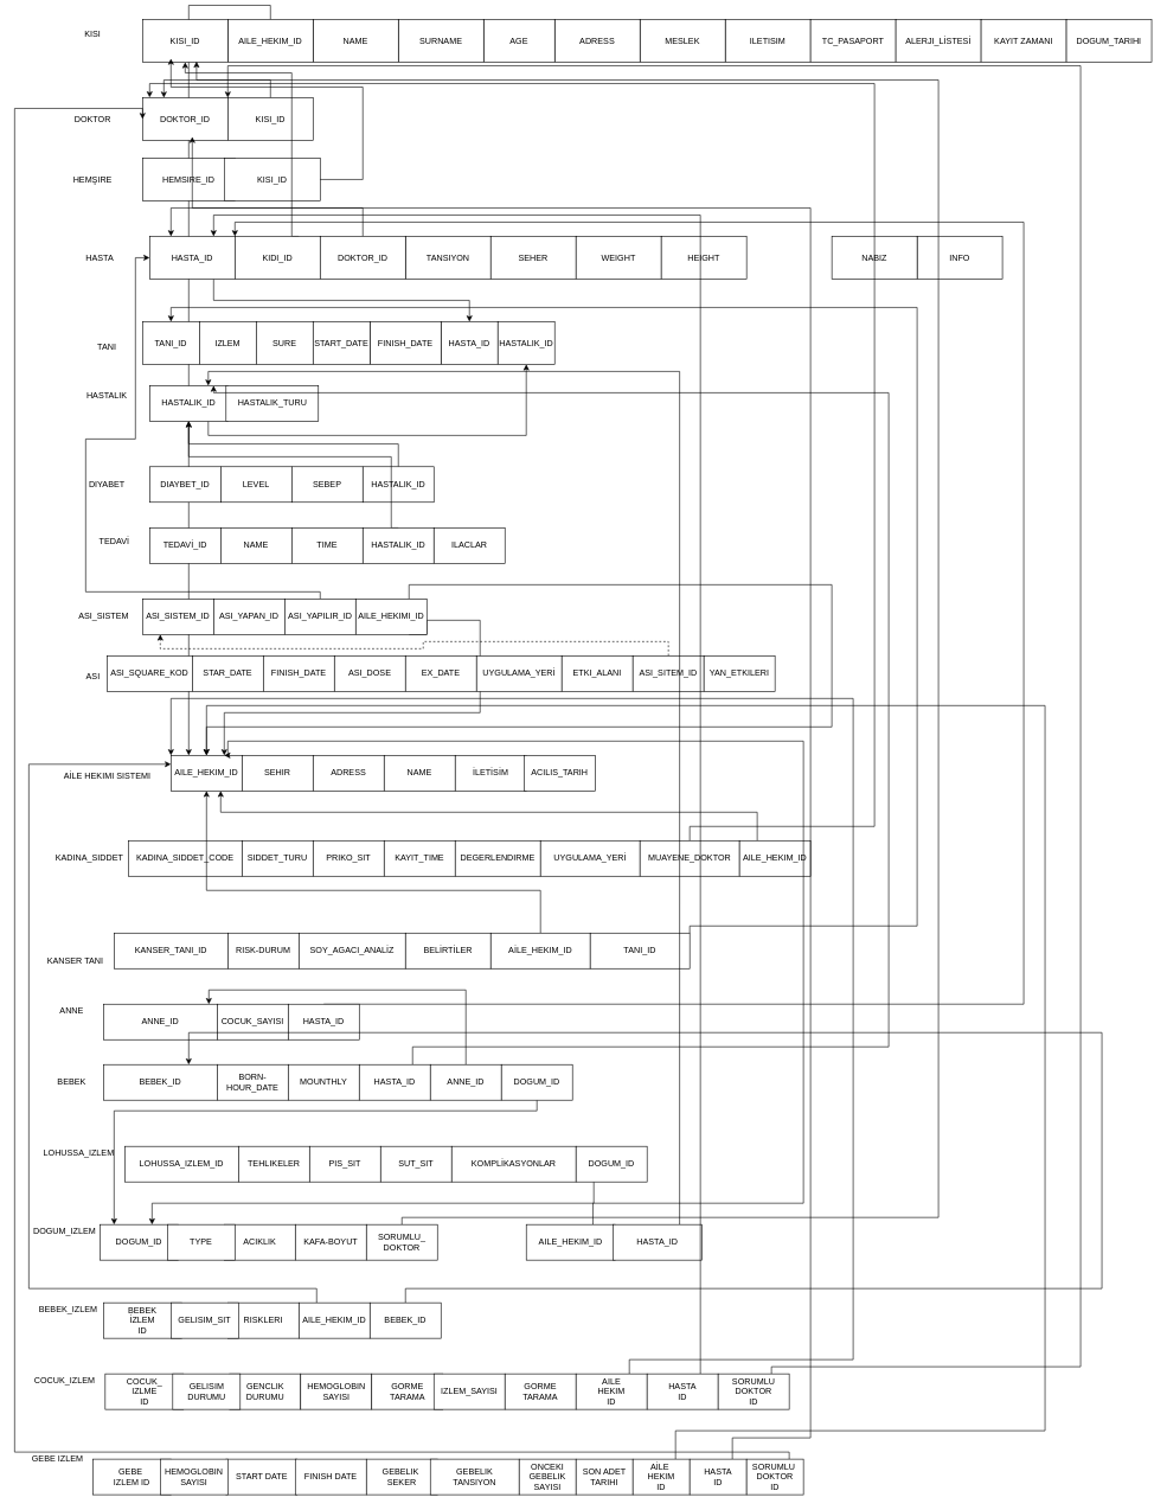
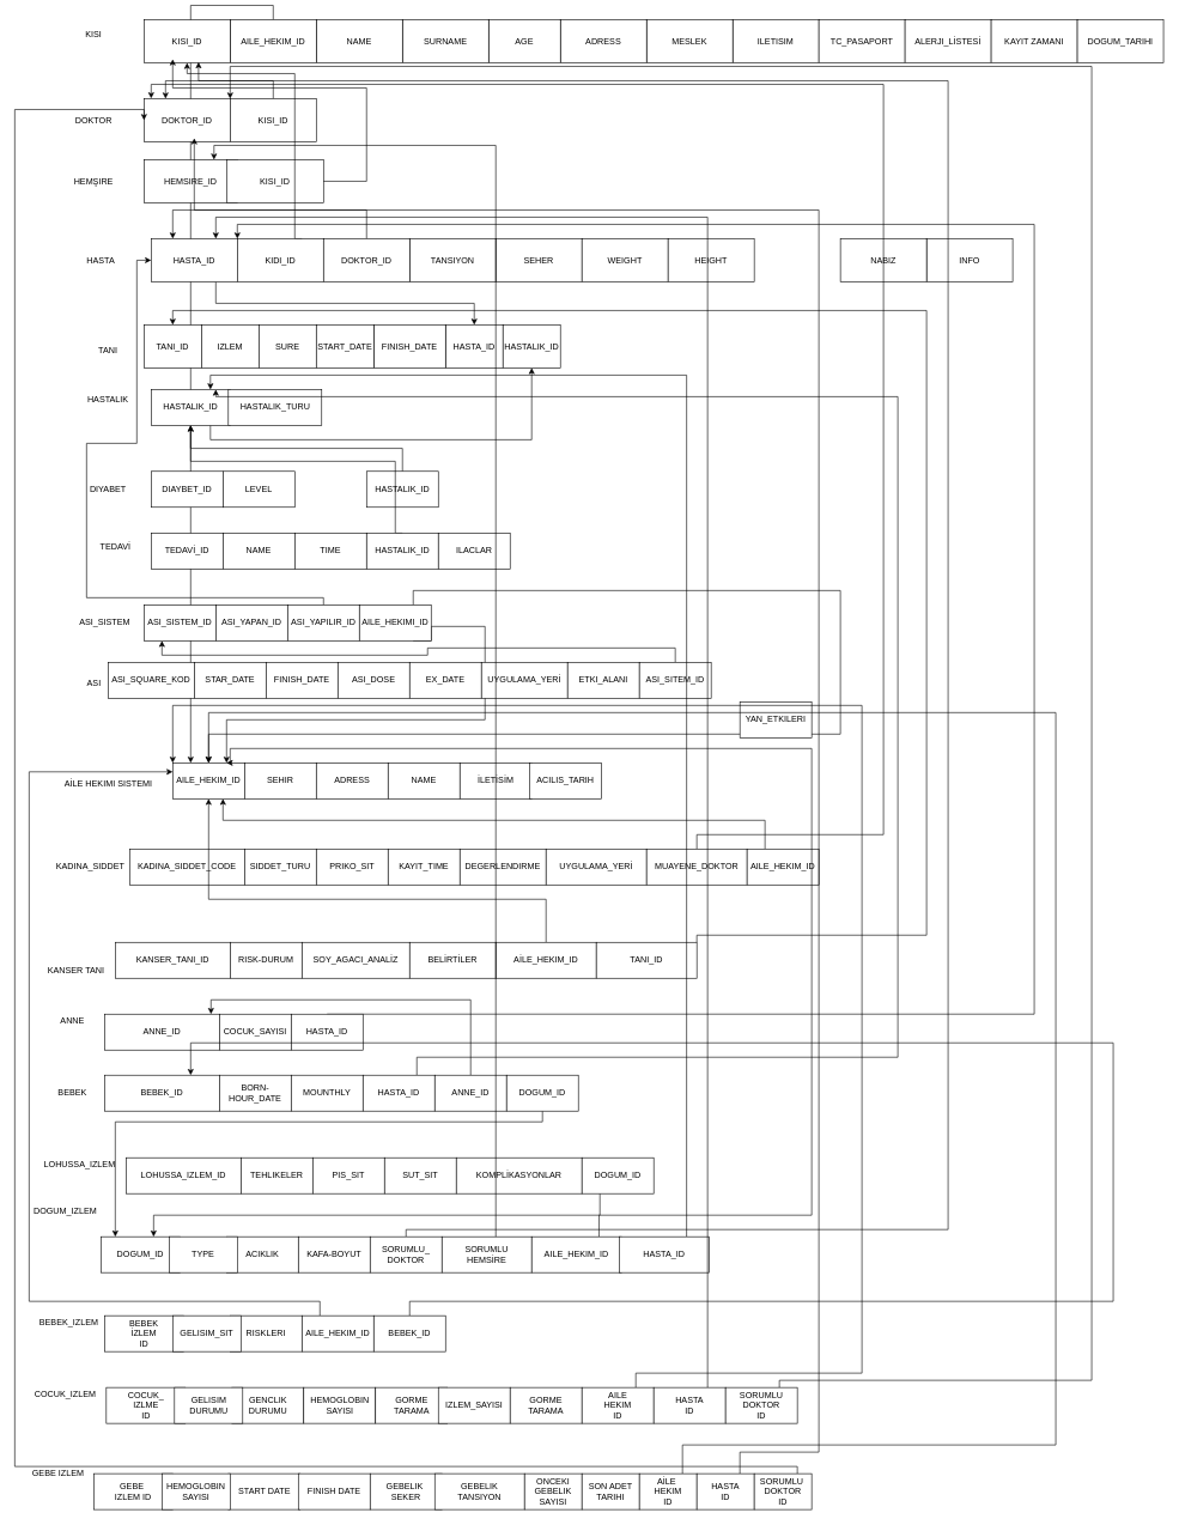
+ <mxCell id="137" style="edgeStyle=orthogonalEdgeStyle;rounded=0;orthogonalLoop=1;jettySize=auto;html=1;exitX=1;exitY=0.5;exitDx=0;exitDy=0;entryX=0.75;entryY=0;entryDx=0;entryDy=0;" edge="1" parent="1" source="138" target="22"><mxGeometry relative="1" as="geometry"><Array as="points"><mxPoint x="690" y="1740" /><mxPoint x="690" y="195" /><mxPoint x="298" y="195" /></Array></mxGeometry></mxCell>
- <mxCell id="52" value="SEBEP" style="rounded=0;whiteSpace=wrap;html=1;" vertex="1" parent="1"><mxGeometry x="410" y="649" width="100" height="50" as="geometry" /></mxCell>
- <mxCell id="85" style="edgeStyle=orthogonalEdgeStyle;rounded=0;orthogonalLoop=1;jettySize=auto;html=1;exitX=0.5;exitY=0;exitDx=0;exitDy=0;entryX=0.25;entryY=1;entryDx=0;entryDy=0;dashed=1;" edge="1" parent="1" source="86" target="63"><mxGeometry relative="1" as="geometry" /></mxCell>
+ <mxCell id="85" style="edgeStyle=orthogonalEdgeStyle;rounded=0;orthogonalLoop=1;jettySize=auto;html=1;exitX=0.5;exitY=0;exitDx=0;exitDy=0;entryX=0.25;entryY=1;entryDx=0;entryDy=0;" edge="1" parent="1" source="86" target="63"><mxGeometry relative="1" as="geometry" /></mxCell>
- <mxCell id="87" value="YAN_ETKILERI" style="rounded=0;whiteSpace=wrap;html=1;" vertex="1" parent="1"><mxGeometry x="990" y="915" width="100" height="50" as="geometry" /></mxCell>
+ <mxCell id="87" value="YAN_ETKILERI" style="rounded=0;whiteSpace=wrap;html=1;" vertex="1" parent="1"><mxGeometry x="1030" y="970" width="100" height="50" as="geometry" /></mxCell>
- <mxCell id="131" value="DOGUM_IZLEM" style="text;html=1;align=center;verticalAlign=middle;resizable=0;points=[];autosize=1;strokeColor=none;fillColor=none;" vertex="1" parent="1"><mxGeometry x="40" y="1715" width="100" height="20" as="geometry" /></mxCell>
+ <mxCell id="131" value="DOGUM_IZLEM" style="text;html=1;align=center;verticalAlign=middle;resizable=0;points=[];autosize=1;strokeColor=none;fillColor=none;" vertex="1" parent="1"><mxGeometry x="40" y="1670" width="100" height="20" as="geometry" /></mxCell>
+ <mxCell id="138" value="SORUMLU&lt;br&gt;HEMSİRE" style="rounded=0;whiteSpace=wrap;html=1;" vertex="1" parent="1"><mxGeometry x="615" y="1715" width="125" height="50" as="geometry" /></mxCell>
